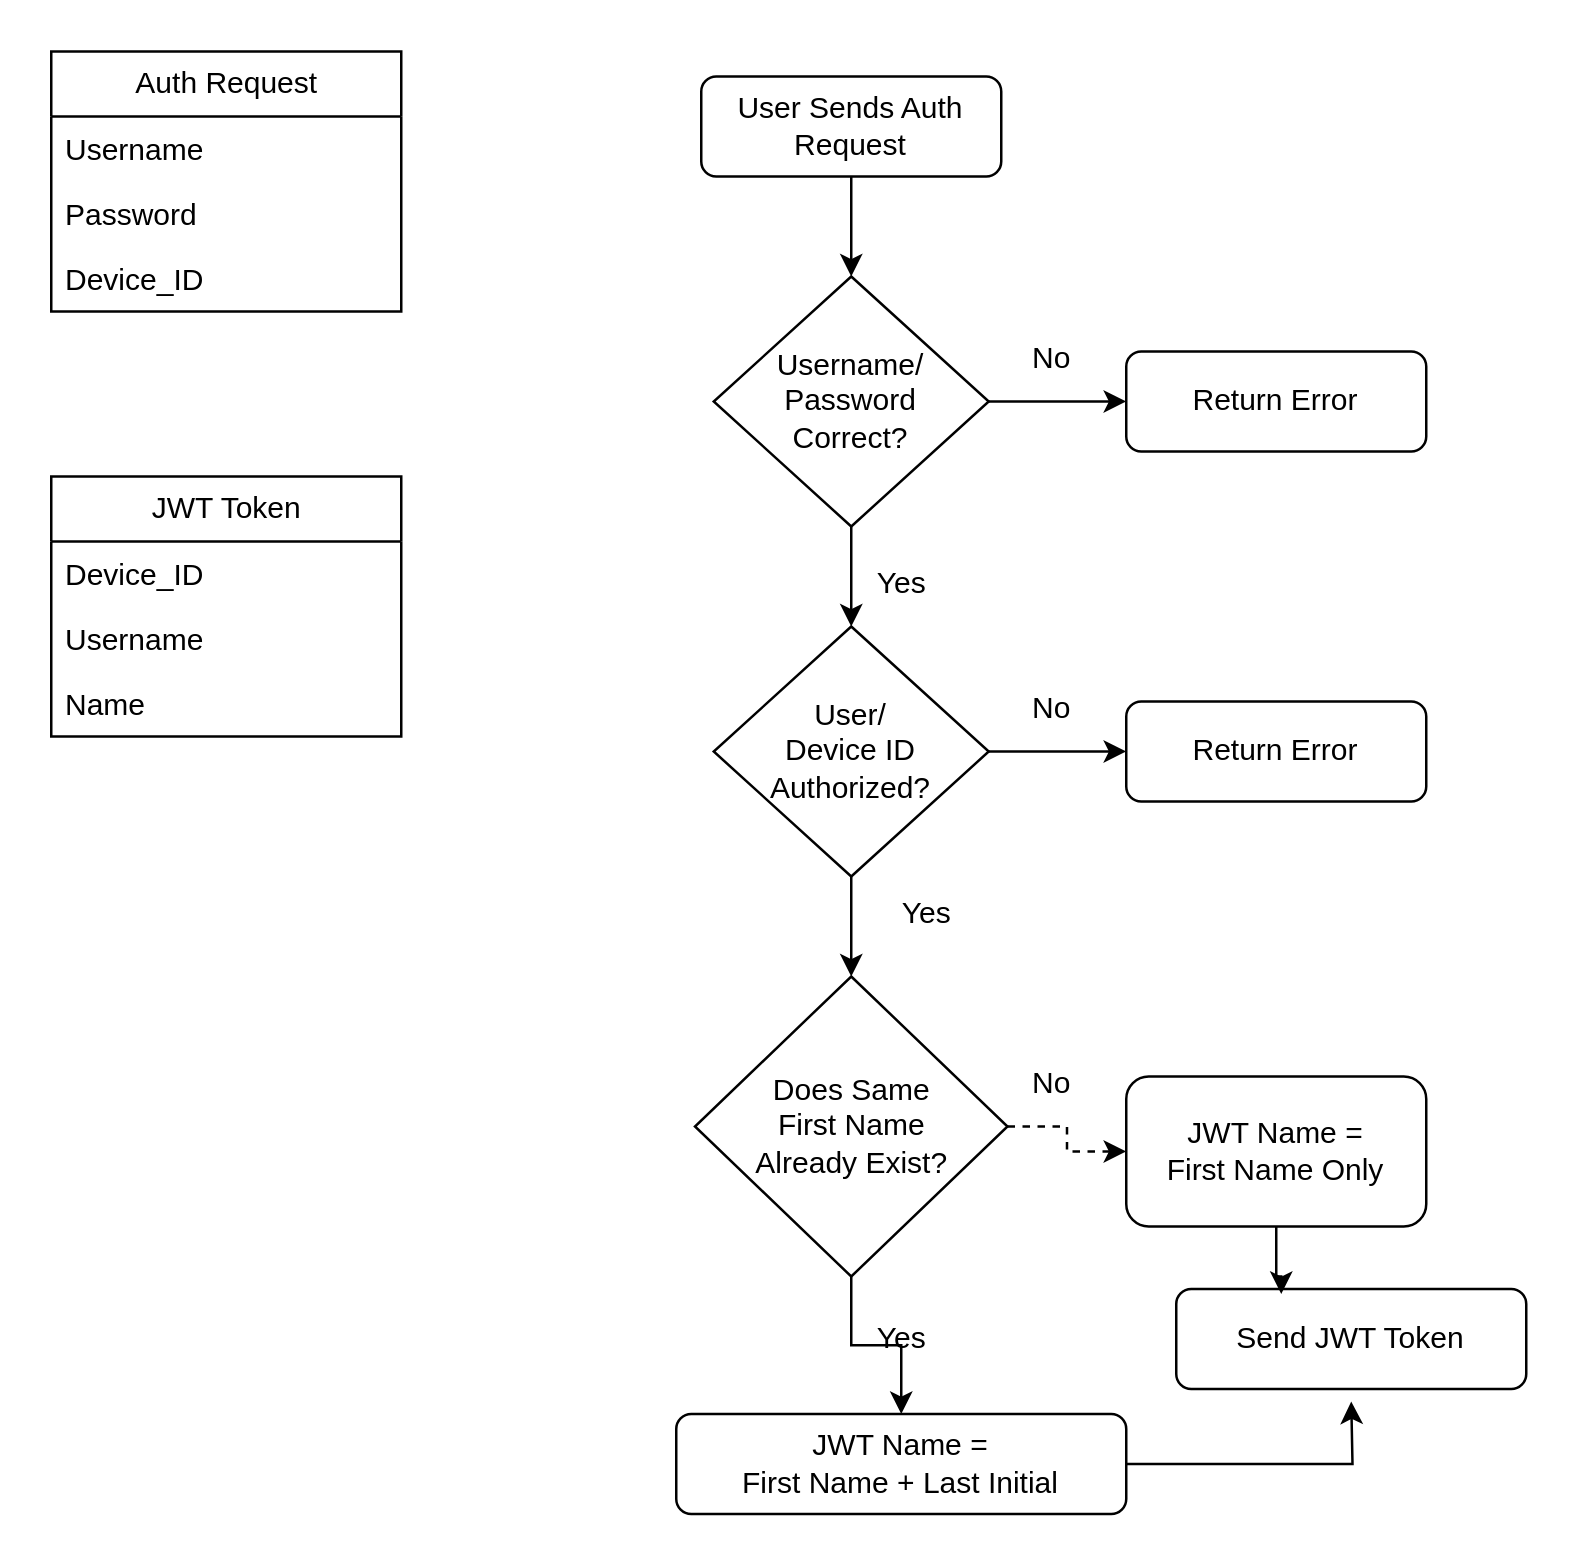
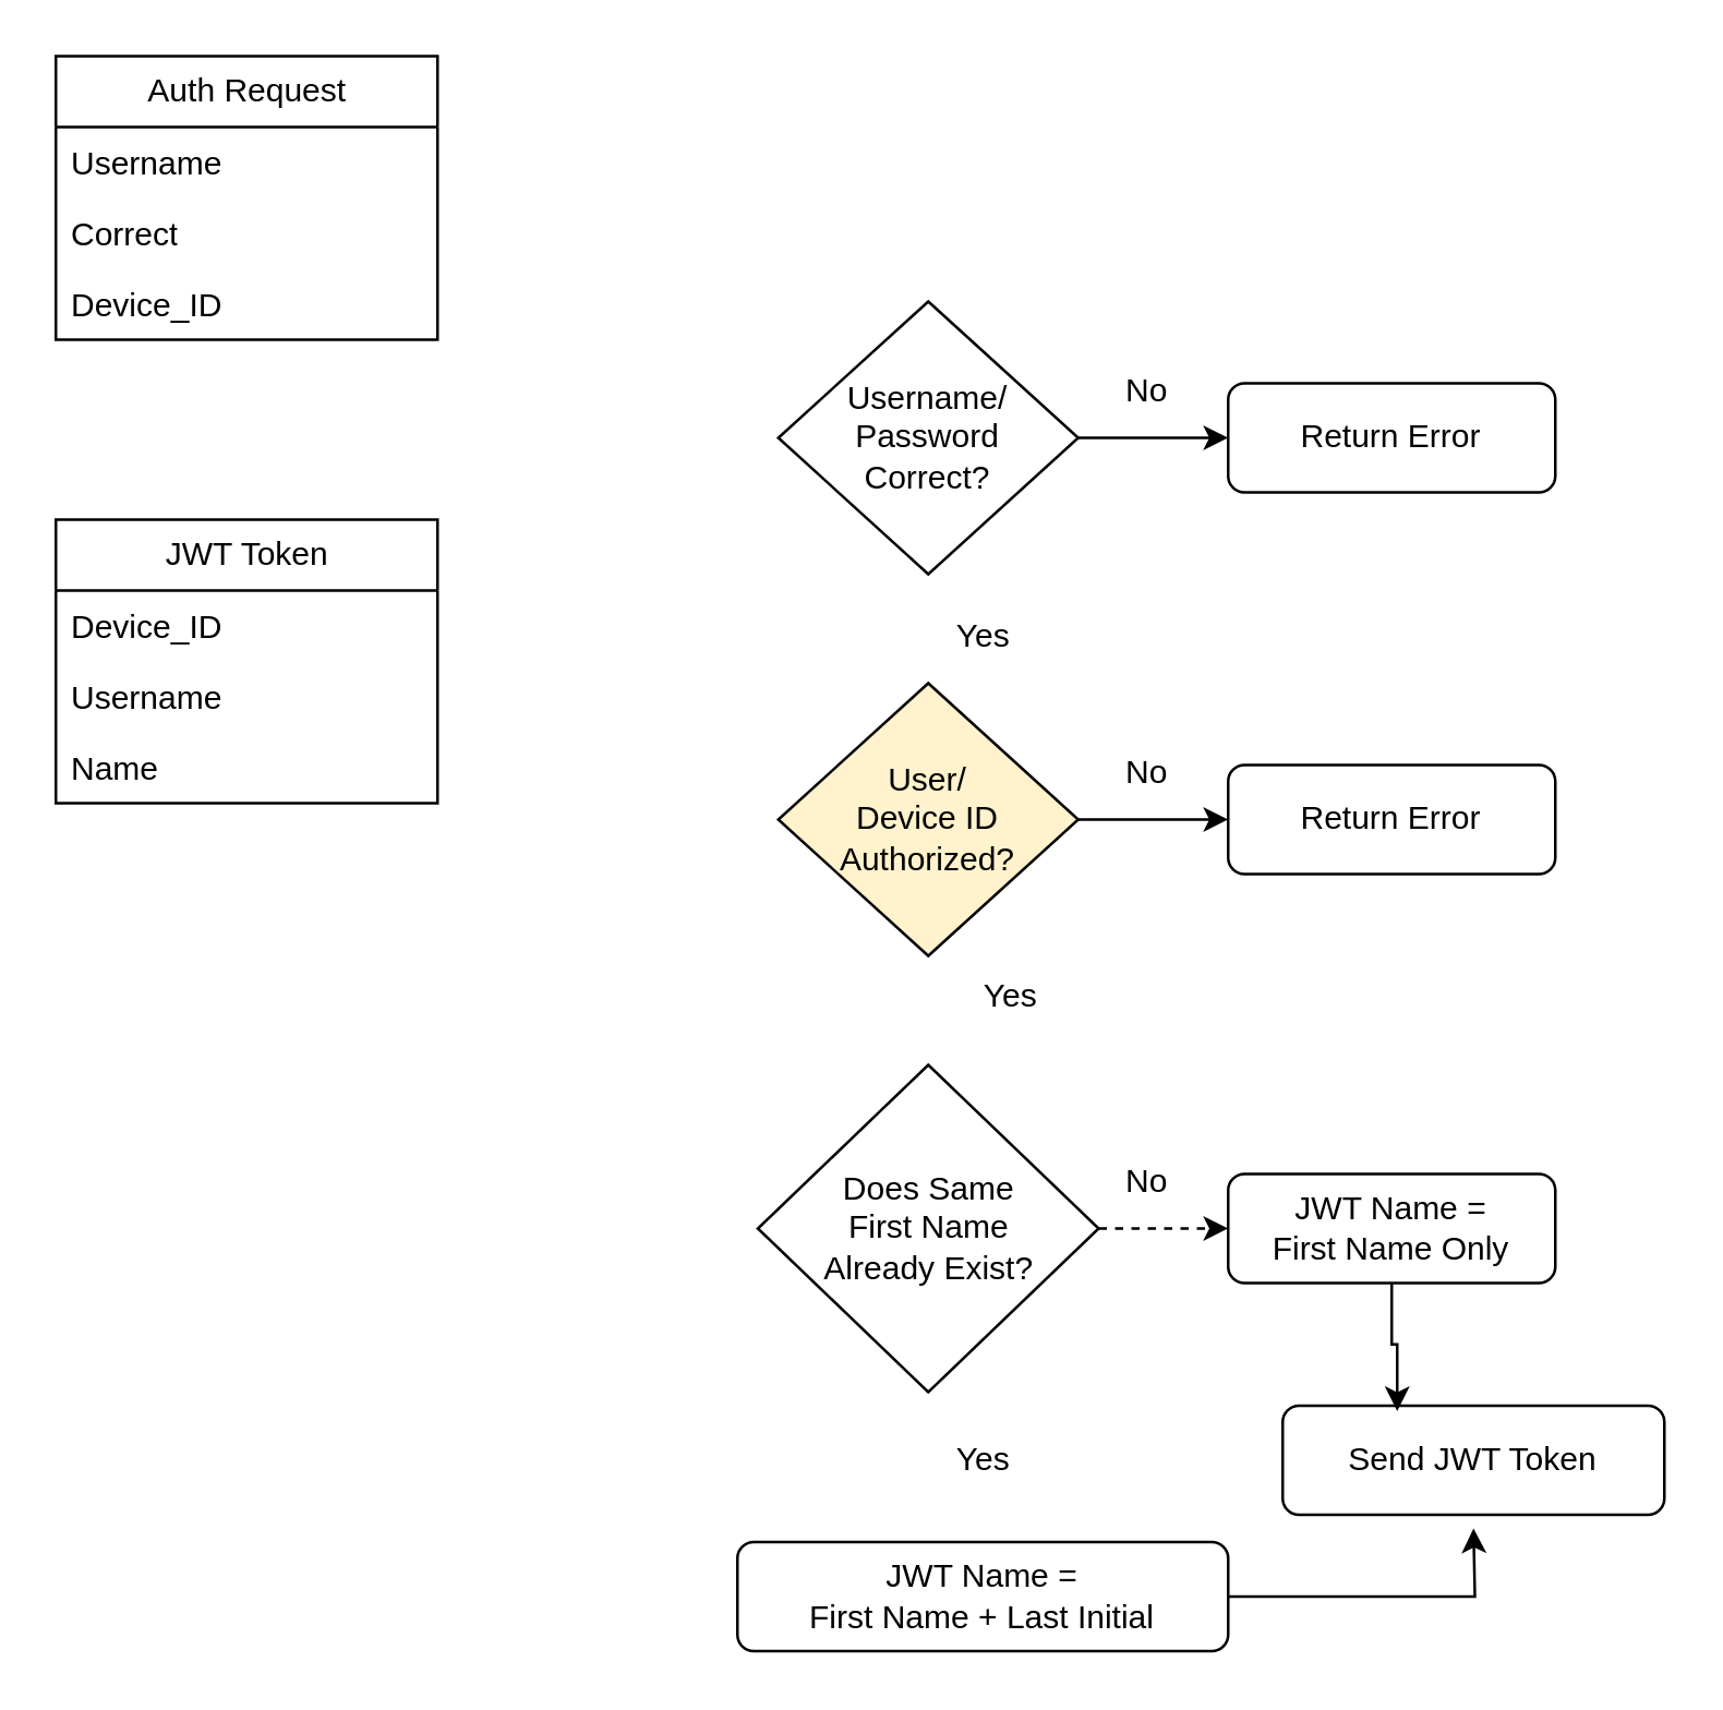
- <mxCell id="3" value="User Sends Auth Request" style="rounded=1;whiteSpace=wrap;html=1;fontSize=12;glass=0;strokeWidth=1;shadow=0;" parent="1" vertex="1"><mxGeometry x="280" y="30" width="120" height="40" as="geometry" /></mxCell>
- <mxCell id="10" value="Password" style="text;strokeColor=none;fillColor=none;align=left;verticalAlign=top;spacingLeft=4;spacingRight=4;overflow=hidden;rotatable=0;points=[[0,0.5],[1,0.5]];portConstraint=eastwest;whiteSpace=wrap;html=1;" parent="8" vertex="1"><mxGeometry y="52" width="140" height="26" as="geometry" /></mxCell>
+ <mxCell id="10" value="Correct" style="text;strokeColor=none;fillColor=none;align=left;verticalAlign=top;spacingLeft=4;spacingRight=4;overflow=hidden;rotatable=0;points=[[0,0.5],[1,0.5]];portConstraint=eastwest;whiteSpace=wrap;html=1;" parent="8" vertex="1"><mxGeometry y="52" width="140" height="26" as="geometry" /></mxCell>
- <mxCell id="2" style="edgeStyle=orthogonalEdgeStyle;rounded=0;orthogonalLoop=1;jettySize=auto;html=1;entryX=0.5;entryY=0;entryDx=0;entryDy=0;" parent="1" source="3" target="14" edge="1"><mxGeometry relative="1" as="geometry" /></mxCell>
- <mxCell id="13" style="edgeStyle=orthogonalEdgeStyle;rounded=0;orthogonalLoop=1;jettySize=auto;html=1;" parent="1" source="14" target="19" edge="1"><mxGeometry relative="1" as="geometry" /></mxCell>
- <mxCell id="19" value="User/&lt;div&gt;Device ID&lt;/div&gt;&lt;div&gt;Authorized?&lt;/div&gt;" style="rhombus;whiteSpace=wrap;html=1;" parent="1" vertex="1"><mxGeometry x="285" y="250" width="110" height="100" as="geometry" /></mxCell>
+ <mxCell id="19" value="User/&lt;div&gt;Device ID&lt;/div&gt;&lt;div&gt;Authorized?&lt;/div&gt;" style="rhombus;whiteSpace=wrap;html=1;fillColor=#fff2cc;" parent="1" vertex="1"><mxGeometry x="285" y="250" width="110" height="100" as="geometry" /></mxCell>
- <mxCell id="18" style="edgeStyle=orthogonalEdgeStyle;rounded=0;orthogonalLoop=1;jettySize=auto;html=1;exitX=0.5;exitY=1;exitDx=0;exitDy=0;entryX=0.5;entryY=0;entryDx=0;entryDy=0;" parent="1" source="19" target="25" edge="1"><mxGeometry relative="1" as="geometry" /></mxCell>
- <mxCell id="27" value="JWT Name =&lt;div&gt;First Name Only&lt;/div&gt;" style="rounded=1;whiteSpace=wrap;html=1;fontSize=12;glass=0;strokeWidth=1;shadow=0;" parent="1" vertex="1"><mxGeometry x="450" y="430" width="120" height="60" as="geometry" /></mxCell>
+ <mxCell id="27" value="JWT Name =&lt;div&gt;First Name Only&lt;/div&gt;" style="rounded=1;whiteSpace=wrap;html=1;fontSize=12;glass=0;strokeWidth=1;shadow=0;" parent="1" vertex="1"><mxGeometry x="450" y="430" width="120" height="40" as="geometry" /></mxCell>
- <mxCell id="24" style="edgeStyle=orthogonalEdgeStyle;rounded=0;orthogonalLoop=1;jettySize=auto;html=1;exitX=0.5;exitY=1;exitDx=0;exitDy=0;entryX=0.5;entryY=0;entryDx=0;entryDy=0;" edge="1" parent="1" source="25" target="30"><mxGeometry relative="1" as="geometry" /></mxCell>
